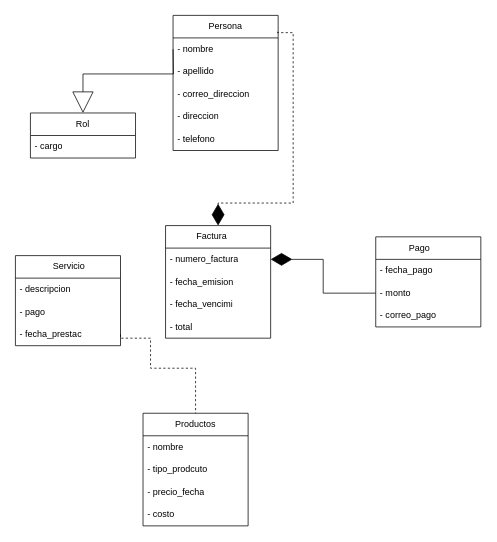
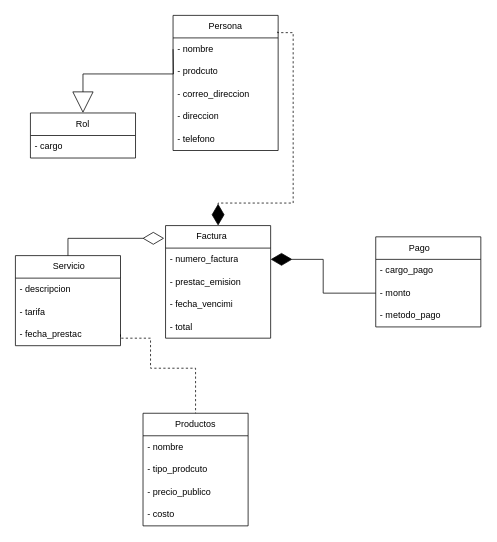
- <mxCell id="4" value="- apellido" style="text;strokeColor=none;fillColor=none;align=left;verticalAlign=middle;spacingLeft=4;spacingRight=4;overflow=hidden;points=[[0,0.5],[1,0.5]];portConstraint=eastwest;rotatable=0;whiteSpace=wrap;html=1;" parent="2" vertex="1"><mxGeometry y="60" width="140" height="30" as="geometry" /></mxCell>
+ <mxCell id="4" value="- prodcuto" style="text;strokeColor=none;fillColor=none;align=left;verticalAlign=middle;spacingLeft=4;spacingRight=4;overflow=hidden;points=[[0,0.5],[1,0.5]];portConstraint=eastwest;rotatable=0;whiteSpace=wrap;html=1;" parent="2" vertex="1"><mxGeometry y="60" width="140" height="30" as="geometry" /></mxCell>
+ <mxCell id="26" style="edgeStyle=orthogonalEdgeStyle;rounded=0;orthogonalLoop=1;jettySize=auto;html=1;exitX=0.5;exitY=0;exitDx=0;exitDy=0;entryX=-0.013;entryY=0.113;entryDx=0;entryDy=0;entryPerimeter=0;endArrow=diamondThin;endFill=0;endSize=26;" parent="1" source="16" target="11" edge="1"><mxGeometry relative="1" as="geometry" /></mxCell>
- <mxCell id="22" value="- fecha_pago&amp;nbsp;" style="text;strokeColor=none;fillColor=none;align=left;verticalAlign=middle;spacingLeft=4;spacingRight=4;overflow=hidden;points=[[0,0.5],[1,0.5]];portConstraint=eastwest;rotatable=0;whiteSpace=wrap;html=1;" parent="21" vertex="1"><mxGeometry y="30" width="140" height="30" as="geometry" /></mxCell>
+ <mxCell id="22" value="- cargo_pago&amp;nbsp;" style="text;strokeColor=none;fillColor=none;align=left;verticalAlign=middle;spacingLeft=4;spacingRight=4;overflow=hidden;points=[[0,0.5],[1,0.5]];portConstraint=eastwest;rotatable=0;whiteSpace=wrap;html=1;" parent="21" vertex="1"><mxGeometry y="30" width="140" height="30" as="geometry" /></mxCell>
- <mxCell id="13" value="- fecha_emision" style="text;strokeColor=none;fillColor=none;align=left;verticalAlign=middle;spacingLeft=4;spacingRight=4;overflow=hidden;points=[[0,0.5],[1,0.5]];portConstraint=eastwest;rotatable=0;whiteSpace=wrap;html=1;" parent="11" vertex="1"><mxGeometry y="60" width="140" height="30" as="geometry" /></mxCell>
+ <mxCell id="13" value="- prestac_emision" style="text;strokeColor=none;fillColor=none;align=left;verticalAlign=middle;spacingLeft=4;spacingRight=4;overflow=hidden;points=[[0,0.5],[1,0.5]];portConstraint=eastwest;rotatable=0;whiteSpace=wrap;html=1;" parent="11" vertex="1"><mxGeometry y="60" width="140" height="30" as="geometry" /></mxCell>
- <mxCell id="18" value="- pago" style="text;strokeColor=none;fillColor=none;align=left;verticalAlign=middle;spacingLeft=4;spacingRight=4;overflow=hidden;points=[[0,0.5],[1,0.5]];portConstraint=eastwest;rotatable=0;whiteSpace=wrap;html=1;" parent="16" vertex="1"><mxGeometry y="60" width="140" height="30" as="geometry" /></mxCell>
+ <mxCell id="18" value="- tarifa" style="text;strokeColor=none;fillColor=none;align=left;verticalAlign=middle;spacingLeft=4;spacingRight=4;overflow=hidden;points=[[0,0.5],[1,0.5]];portConstraint=eastwest;rotatable=0;whiteSpace=wrap;html=1;" parent="16" vertex="1"><mxGeometry y="60" width="140" height="30" as="geometry" /></mxCell>
- <mxCell id="24" value="- correo_pago" style="text;strokeColor=none;fillColor=none;align=left;verticalAlign=middle;spacingLeft=4;spacingRight=4;overflow=hidden;points=[[0,0.5],[1,0.5]];portConstraint=eastwest;rotatable=0;whiteSpace=wrap;html=1;" parent="21" vertex="1"><mxGeometry y="90" width="140" height="30" as="geometry" /></mxCell>
+ <mxCell id="24" value="- metodo_pago" style="text;strokeColor=none;fillColor=none;align=left;verticalAlign=middle;spacingLeft=4;spacingRight=4;overflow=hidden;points=[[0,0.5],[1,0.5]];portConstraint=eastwest;rotatable=0;whiteSpace=wrap;html=1;" parent="21" vertex="1"><mxGeometry y="90" width="140" height="30" as="geometry" /></mxCell>
- <mxCell id="30" value="- precio_fecha" style="text;strokeColor=none;fillColor=none;align=left;verticalAlign=middle;spacingLeft=4;spacingRight=4;overflow=hidden;points=[[0,0.5],[1,0.5]];portConstraint=eastwest;rotatable=0;whiteSpace=wrap;html=1;" parent="27" vertex="1"><mxGeometry y="90" width="140" height="30" as="geometry" /></mxCell>
+ <mxCell id="30" value="- precio_publico" style="text;strokeColor=none;fillColor=none;align=left;verticalAlign=middle;spacingLeft=4;spacingRight=4;overflow=hidden;points=[[0,0.5],[1,0.5]];portConstraint=eastwest;rotatable=0;whiteSpace=wrap;html=1;" parent="27" vertex="1"><mxGeometry y="90" width="140" height="30" as="geometry" /></mxCell>
